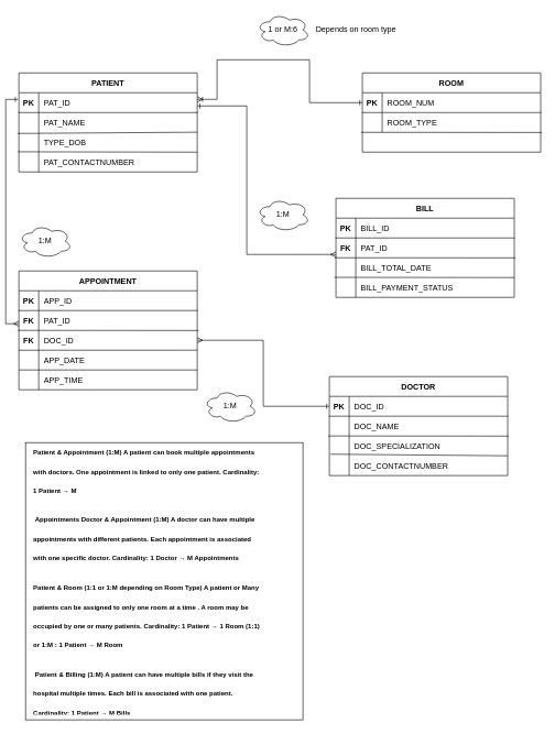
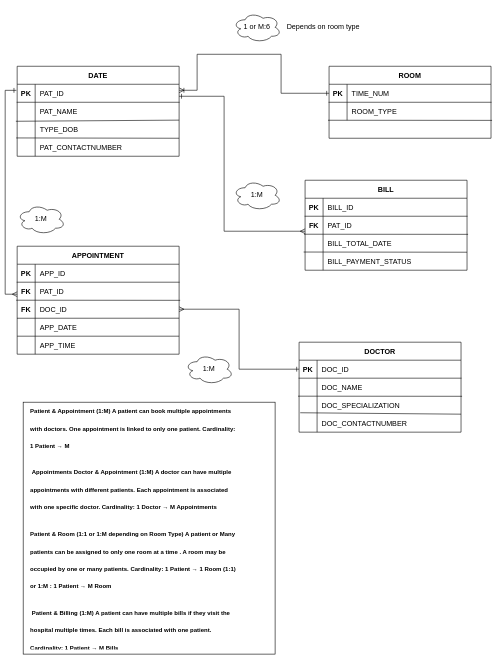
- <mxCell id="2" value="PATIENT" style="shape=table;startSize=30;container=1;collapsible=1;childLayout=tableLayout;fixedRows=1;rowLines=0;fontStyle=1;align=center;resizeLast=1;" parent="1" vertex="1"><mxGeometry x="20" y="110" width="270" height="150" as="geometry" /></mxCell>
+ <mxCell id="2" value="DATE" style="shape=table;startSize=30;container=1;collapsible=1;childLayout=tableLayout;fixedRows=1;rowLines=0;fontStyle=1;align=center;resizeLast=1;" parent="1" vertex="1"><mxGeometry x="20" y="110" width="270" height="150" as="geometry" /></mxCell>
- <mxCell id="53" value="ROOM_NUM" style="shape=partialRectangle;overflow=hidden;connectable=0;fillColor=none;top=0;left=0;bottom=0;right=0;align=left;spacingLeft=6;fontStyle=0;" vertex="1" parent="51"><mxGeometry x="30" width="240" height="30" as="geometry"><mxRectangle width="240" height="30" as="alternateBounds" /></mxGeometry></mxCell>
+ <mxCell id="53" value="TIME_NUM" style="shape=partialRectangle;overflow=hidden;connectable=0;fillColor=none;top=0;left=0;bottom=0;right=0;align=left;spacingLeft=6;fontStyle=0;" vertex="1" parent="51"><mxGeometry x="30" width="240" height="30" as="geometry"><mxRectangle width="240" height="30" as="alternateBounds" /></mxGeometry></mxCell>
